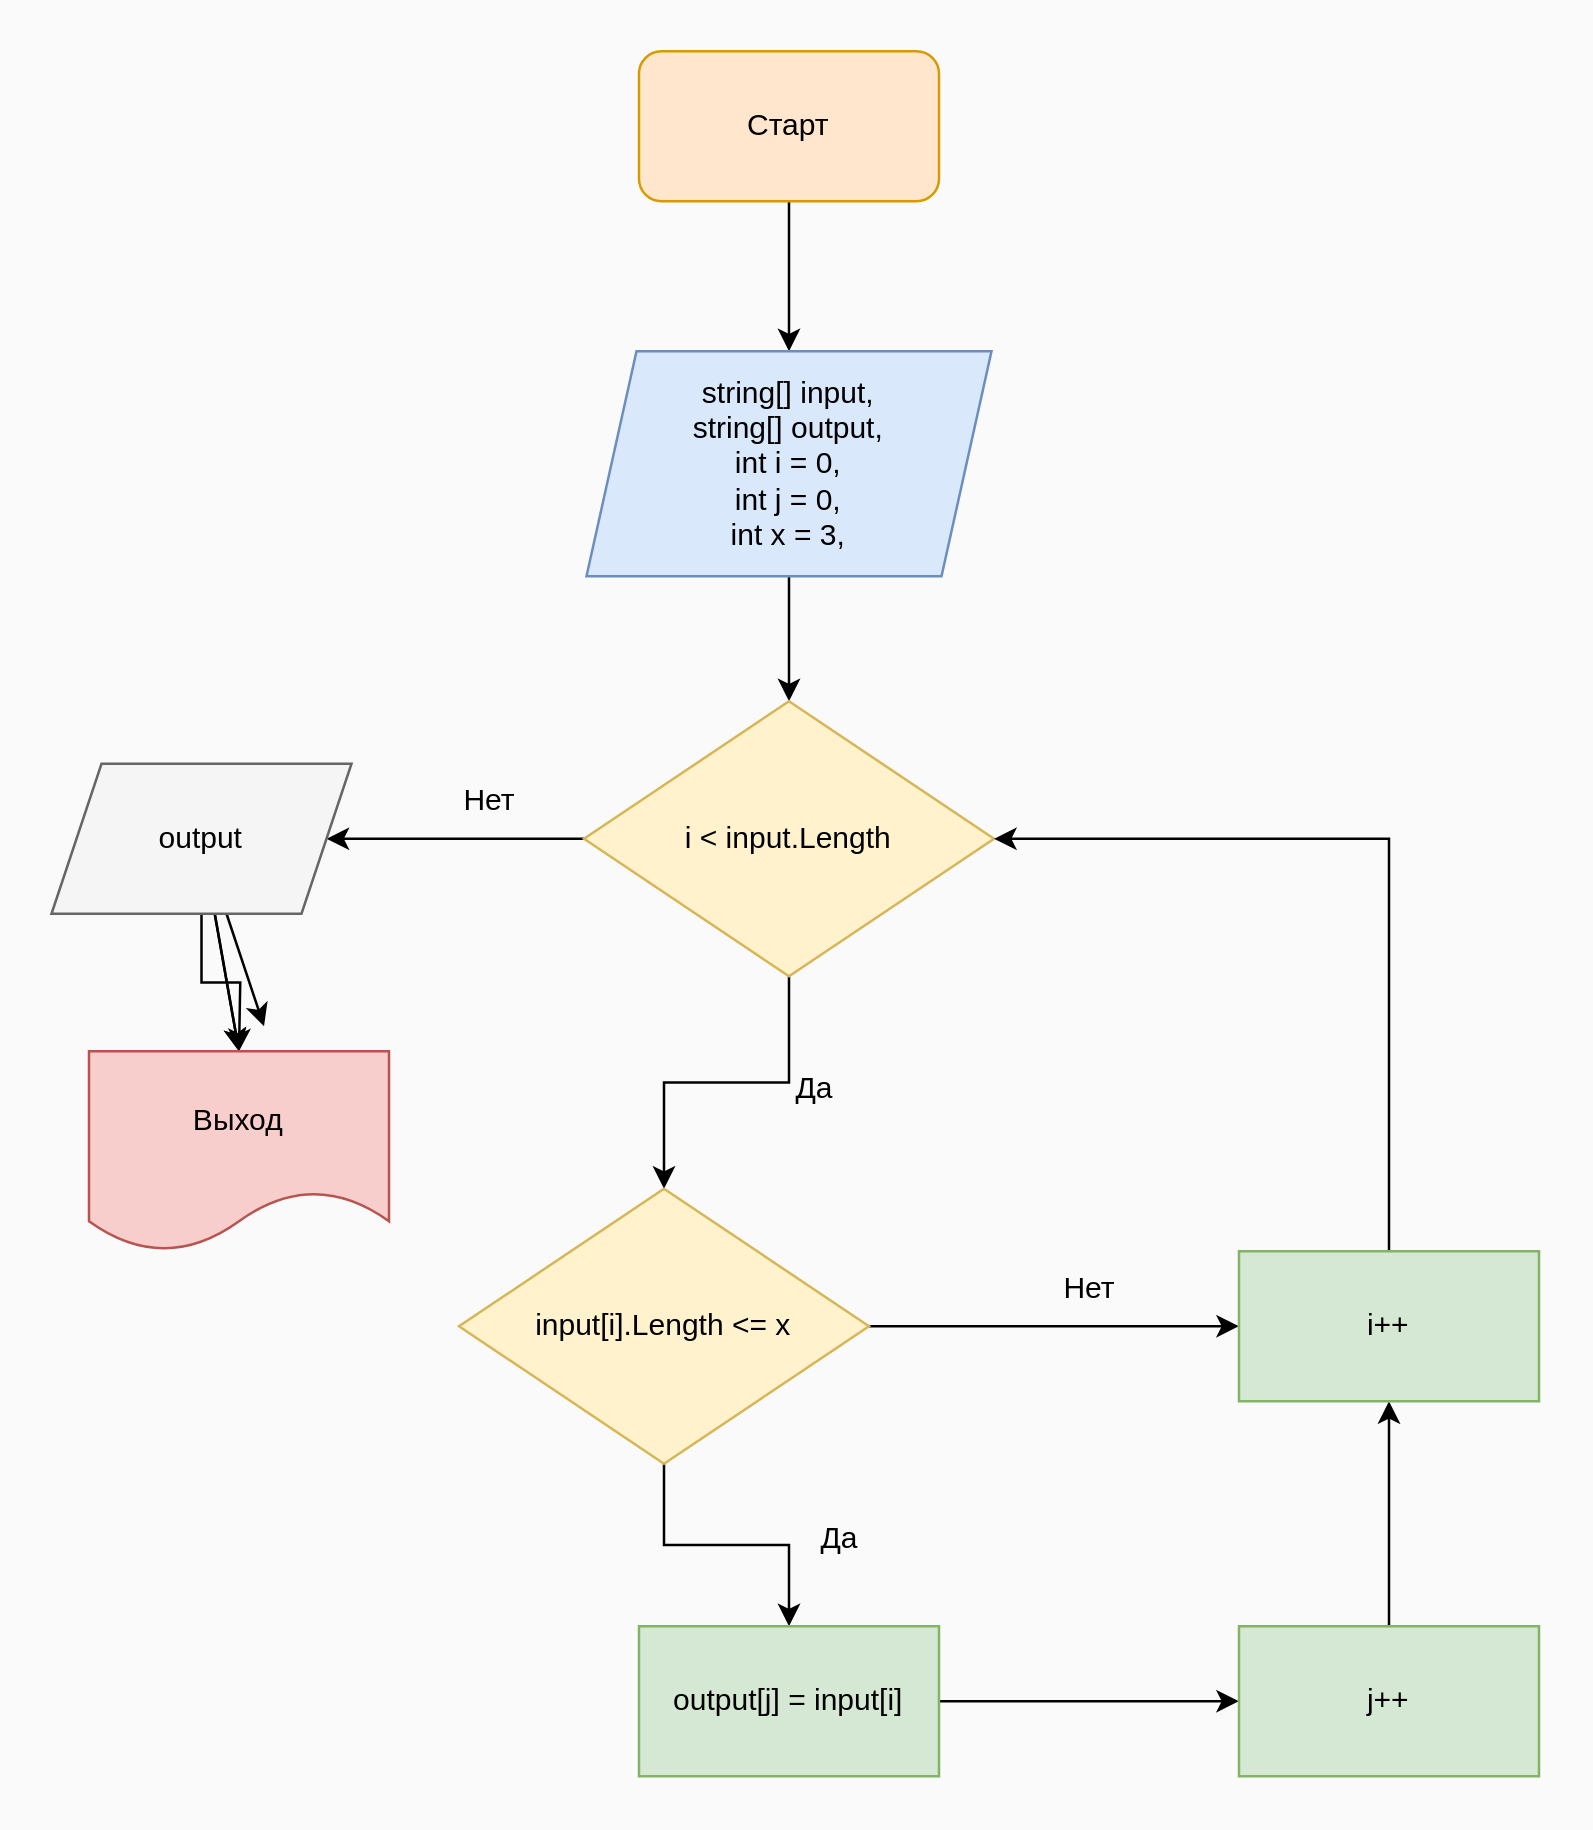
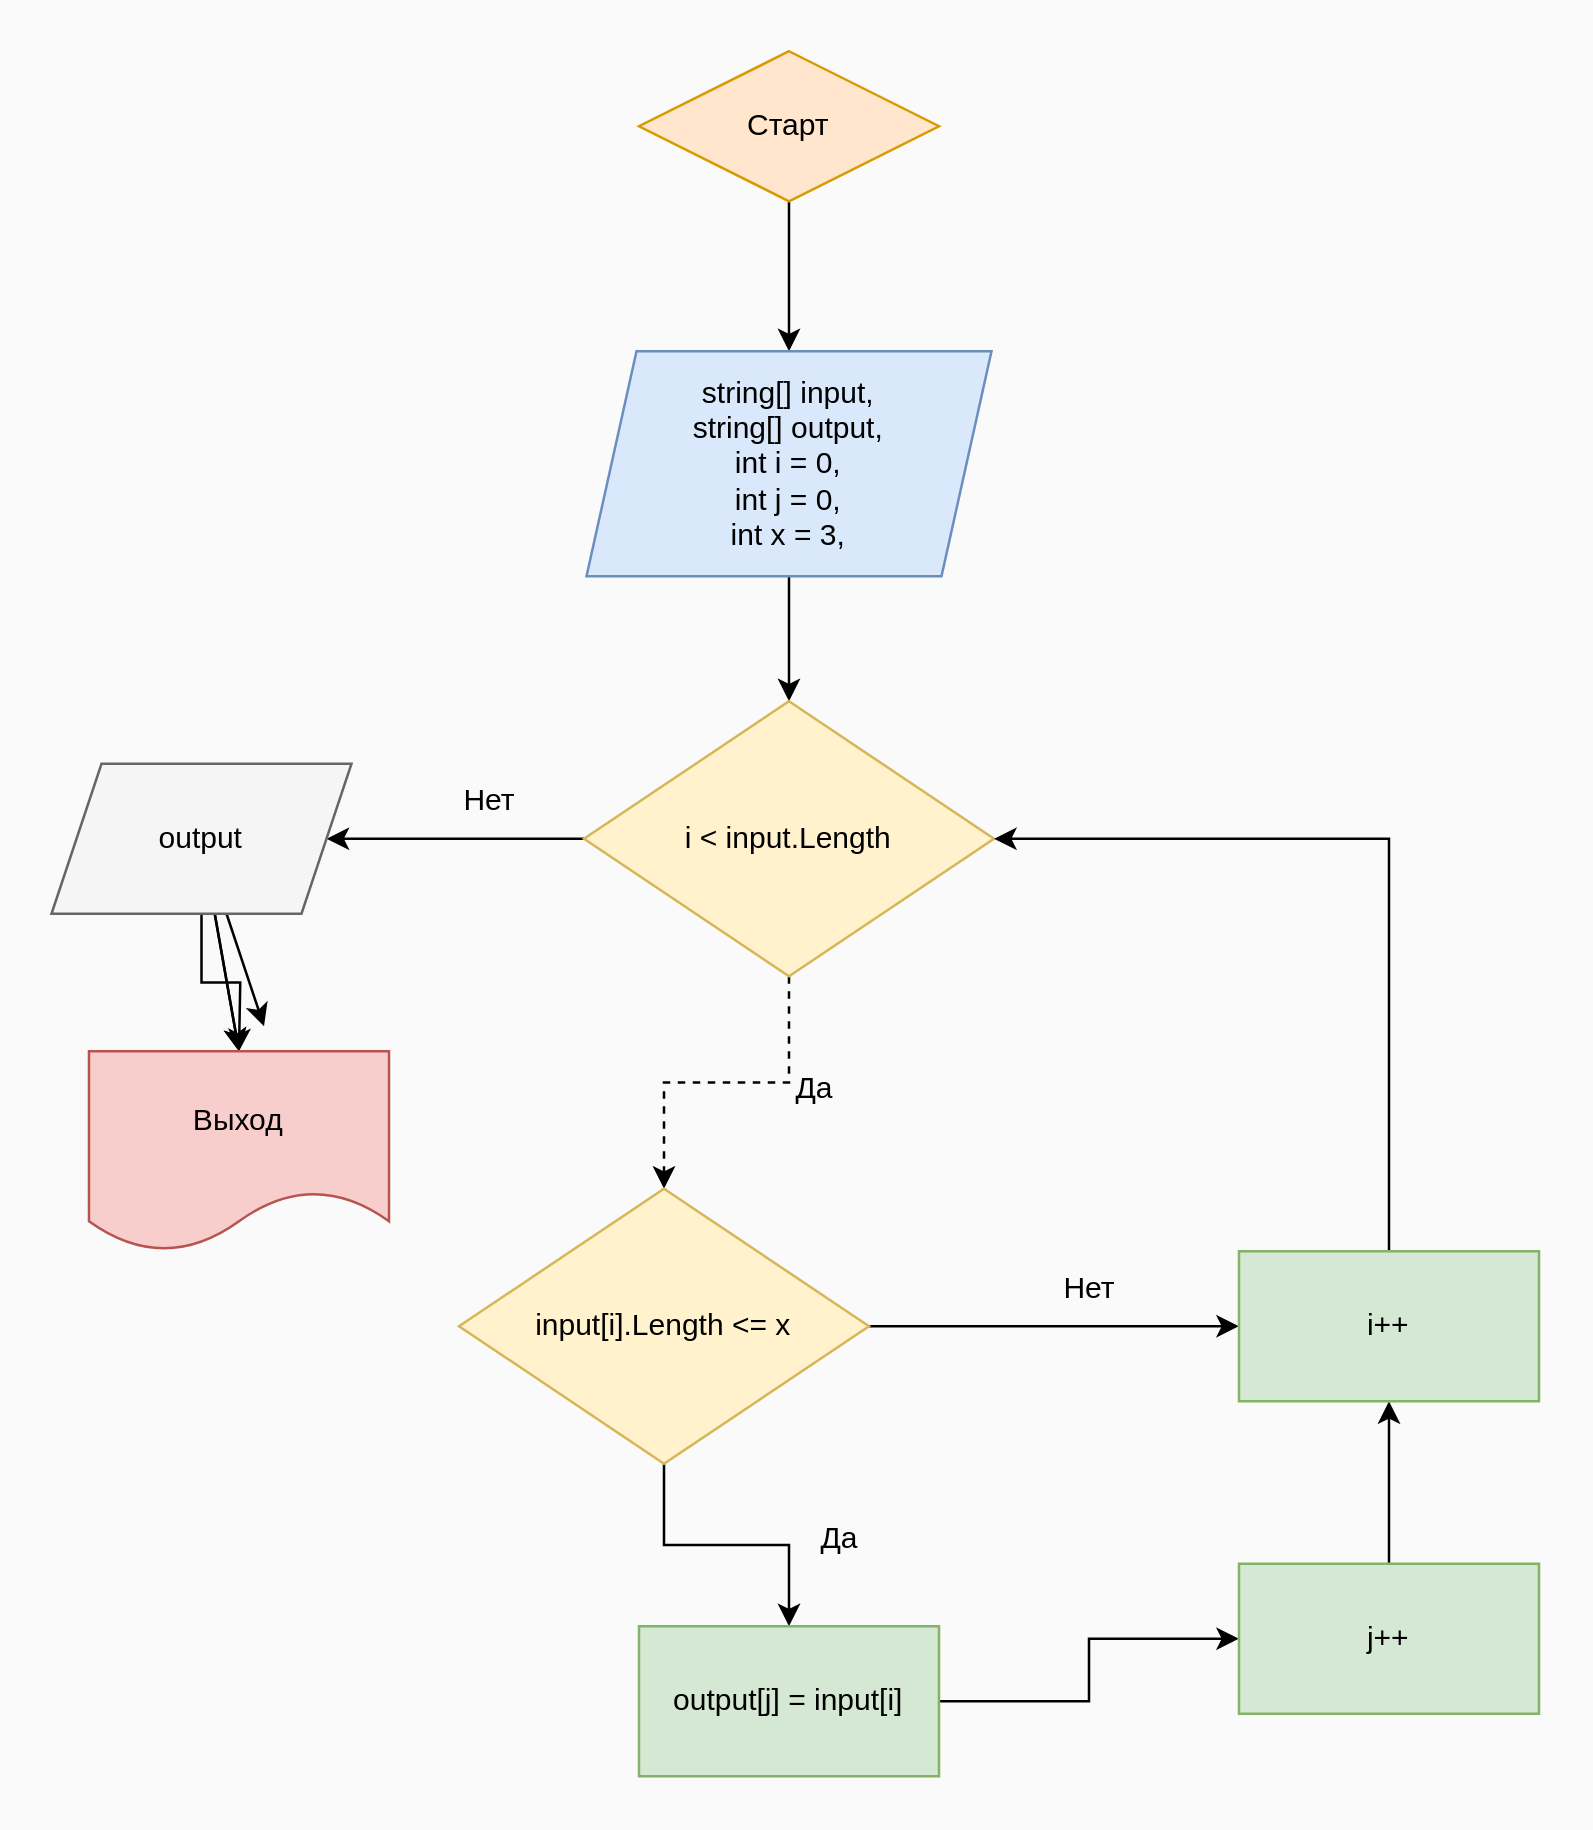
- <mxCell id="3" value="&lt;font color=&quot;#000000&quot;&gt;Старт&lt;/font&gt;" style="rounded=1;whiteSpace=wrap;html=1;fillColor=#ffe6cc;strokeColor=#d79b00;" parent="1" vertex="1"><mxGeometry x="255" y="20" width="120" height="60" as="geometry" /></mxCell>
+ <mxCell id="3" value="&lt;font color=&quot;#000000&quot;&gt;Старт&lt;/font&gt;" style="rhombus;whiteSpace=wrap;html=1;fillColor=#ffe6cc;strokeColor=#d79b00;" parent="1" vertex="1"><mxGeometry x="255" y="20" width="120" height="60" as="geometry" /></mxCell>
- <mxCell id="7" style="edgeStyle=orthogonalEdgeStyle;rounded=0;orthogonalLoop=1;jettySize=auto;html=1;strokeColor=#000000;" parent="1" source="8" target="17" edge="1"><mxGeometry relative="1" as="geometry" /></mxCell>
+ <mxCell id="7" style="edgeStyle=orthogonalEdgeStyle;rounded=0;orthogonalLoop=1;jettySize=auto;html=1;strokeColor=#000000;dashed=1;" parent="1" source="8" target="17" edge="1"><mxGeometry relative="1" as="geometry" /></mxCell>
- <mxCell id="21" value="&lt;font color=&quot;#000000&quot;&gt;j++&lt;/font&gt;" style="rounded=0;whiteSpace=wrap;html=1;fillColor=#d5e8d4;strokeColor=#82b366;" parent="1" vertex="1"><mxGeometry x="495" y="650" width="120" height="60" as="geometry" /></mxCell>
+ <mxCell id="21" value="&lt;font color=&quot;#000000&quot;&gt;j++&lt;/font&gt;" style="rounded=0;whiteSpace=wrap;html=1;fillColor=#d5e8d4;strokeColor=#82b366;" parent="1" vertex="1"><mxGeometry x="495" y="625" width="120" height="60" as="geometry" /></mxCell>
